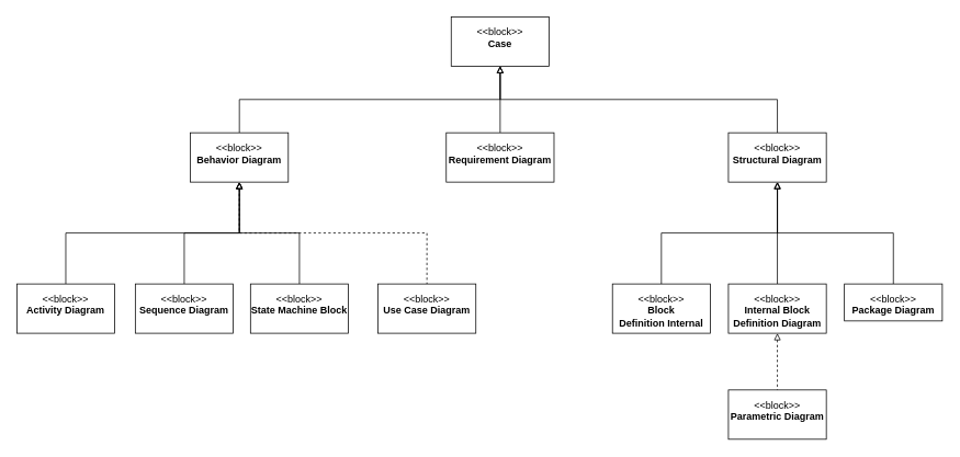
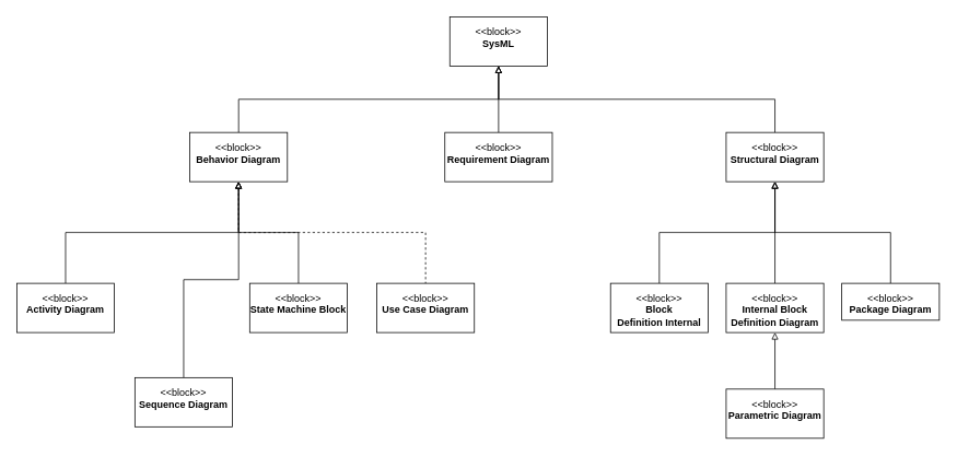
- <mxCell id="5" value="&lt;p&gt;&amp;lt;&amp;lt;block&amp;gt;&amp;gt;&lt;br&gt;&lt;b&gt;Case&lt;/b&gt;&lt;/p&gt;" style="shape=rect;html=1;overflow=fill;whiteSpace=wrap;align=center;" parent="1" vertex="1"><mxGeometry x="548" y="20" width="119" height="60" as="geometry" /></mxCell>
+ <mxCell id="5" value="&lt;p&gt;&amp;lt;&amp;lt;block&amp;gt;&amp;gt;&lt;br&gt;&lt;b&gt;SysML&lt;/b&gt;&lt;/p&gt;" style="shape=rect;html=1;overflow=fill;whiteSpace=wrap;align=center;" parent="1" vertex="1"><mxGeometry x="548" y="20" width="119" height="60" as="geometry" /></mxCell>
- <mxCell id="22" value="&lt;p&gt;&amp;lt;&amp;lt;block&amp;gt;&amp;gt;&lt;br&gt;&lt;b&gt;Sequence&lt;/b&gt;&lt;b style=&quot;background-color: initial;&quot;&gt;&amp;nbsp;Diagram&lt;/b&gt;&lt;/p&gt;" style="shape=rect;html=1;overflow=fill;whiteSpace=wrap;align=center;" parent="1" vertex="1"><mxGeometry x="164" y="345" width="119" height="60" as="geometry" /></mxCell>
+ <mxCell id="22" value="&lt;p&gt;&amp;lt;&amp;lt;block&amp;gt;&amp;gt;&lt;br&gt;&lt;b&gt;Sequence&lt;/b&gt;&lt;b style=&quot;background-color: initial;&quot;&gt;&amp;nbsp;Diagram&lt;/b&gt;&lt;/p&gt;" style="shape=rect;html=1;overflow=fill;whiteSpace=wrap;align=center;" parent="1" vertex="1"><mxGeometry x="164" y="460" width="119" height="60" as="geometry" /></mxCell>
- <mxCell id="17" style="edgeStyle=orthogonalEdgeStyle;rounded=0;orthogonalLoop=1;jettySize=auto;html=1;exitX=0.5;exitY=1;exitDx=0;exitDy=0;startArrow=block;startFill=0;endArrow=none;endFill=0;dashed=1;" parent="1" source="18" target="20" edge="1"><mxGeometry relative="1" as="geometry" /></mxCell>
+ <mxCell id="17" style="edgeStyle=orthogonalEdgeStyle;rounded=0;orthogonalLoop=1;jettySize=auto;html=1;exitX=0.5;exitY=1;exitDx=0;exitDy=0;startArrow=block;startFill=0;endArrow=none;endFill=0;" parent="1" source="18" target="20" edge="1"><mxGeometry relative="1" as="geometry" /></mxCell>
